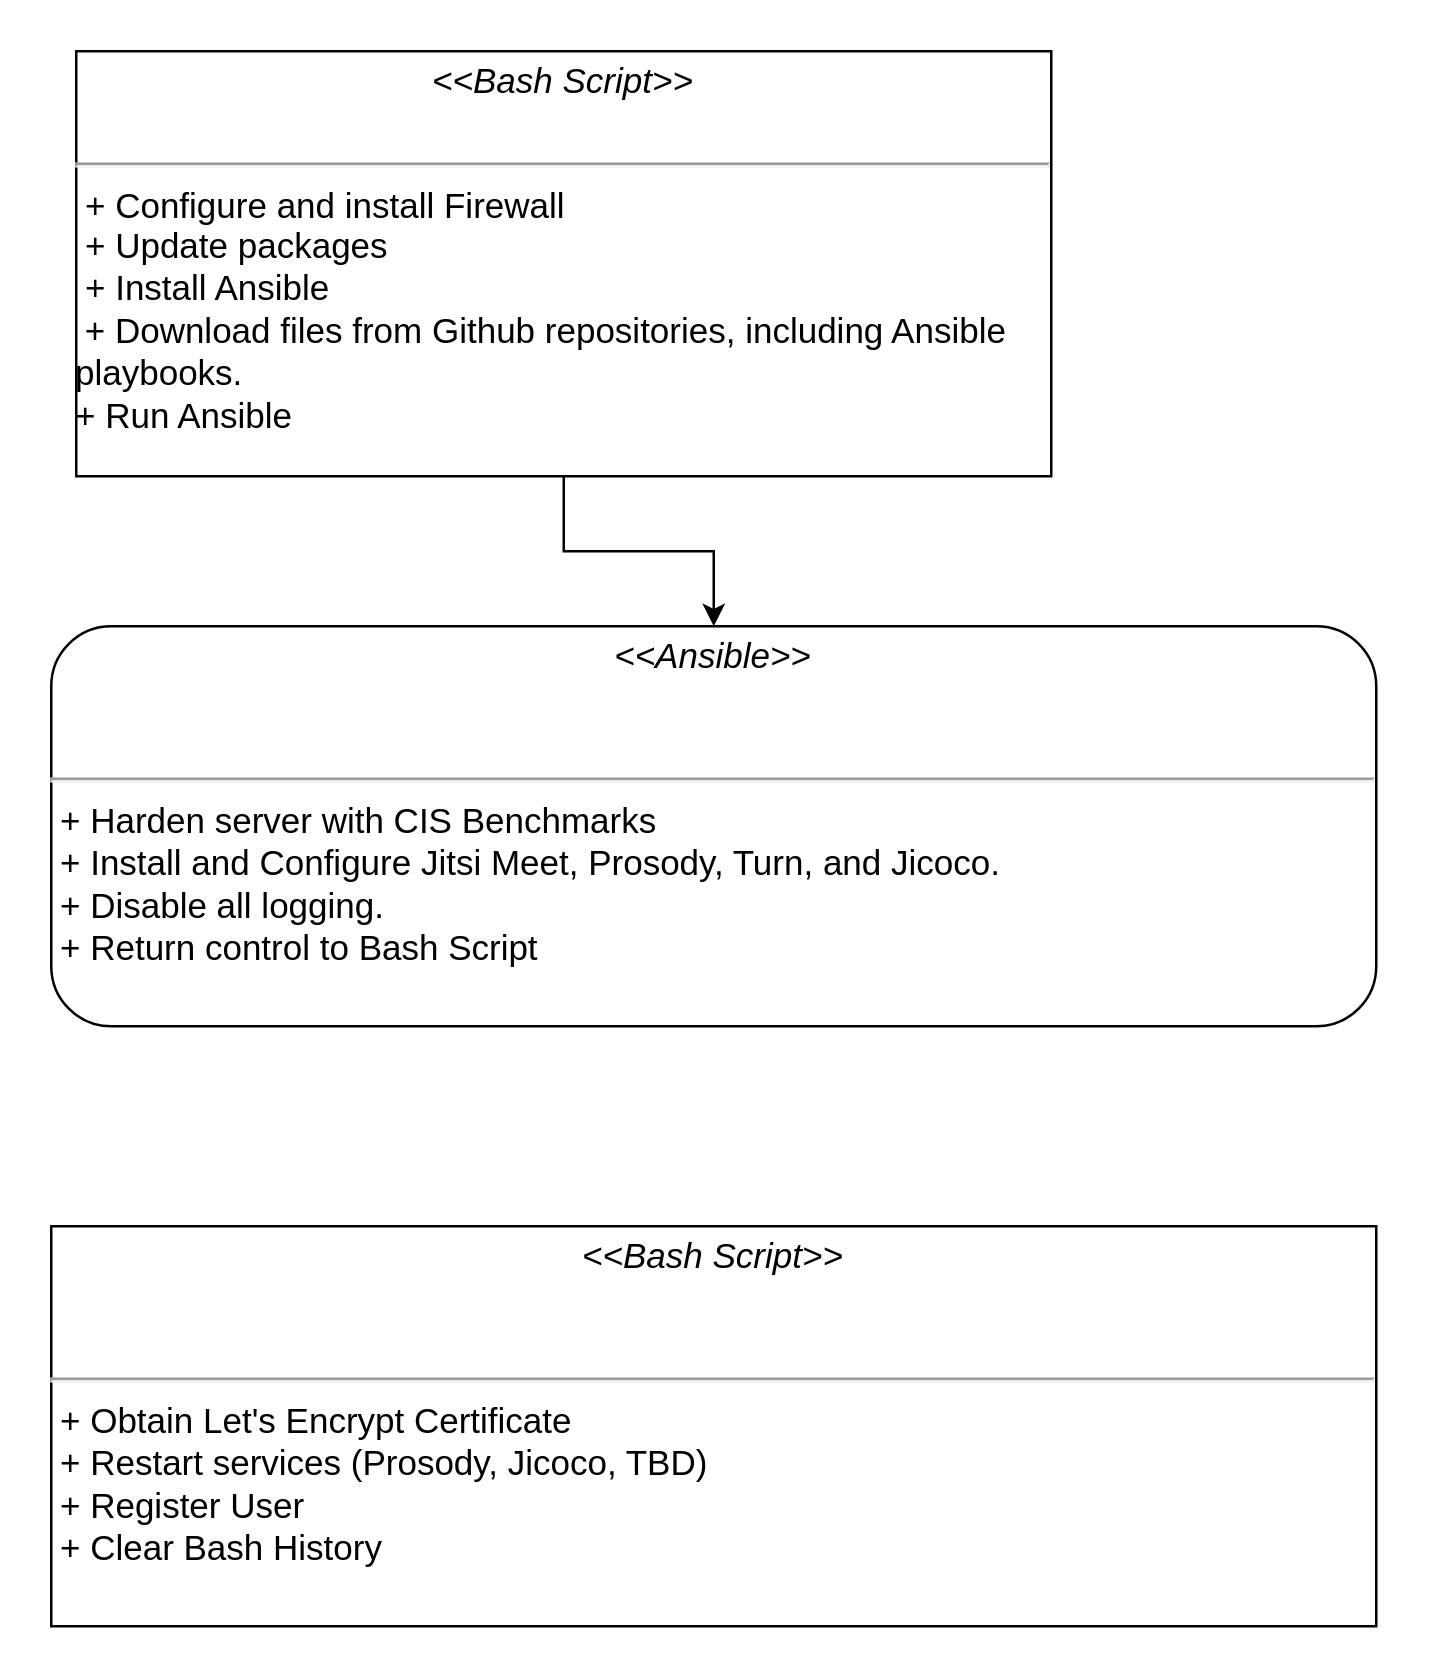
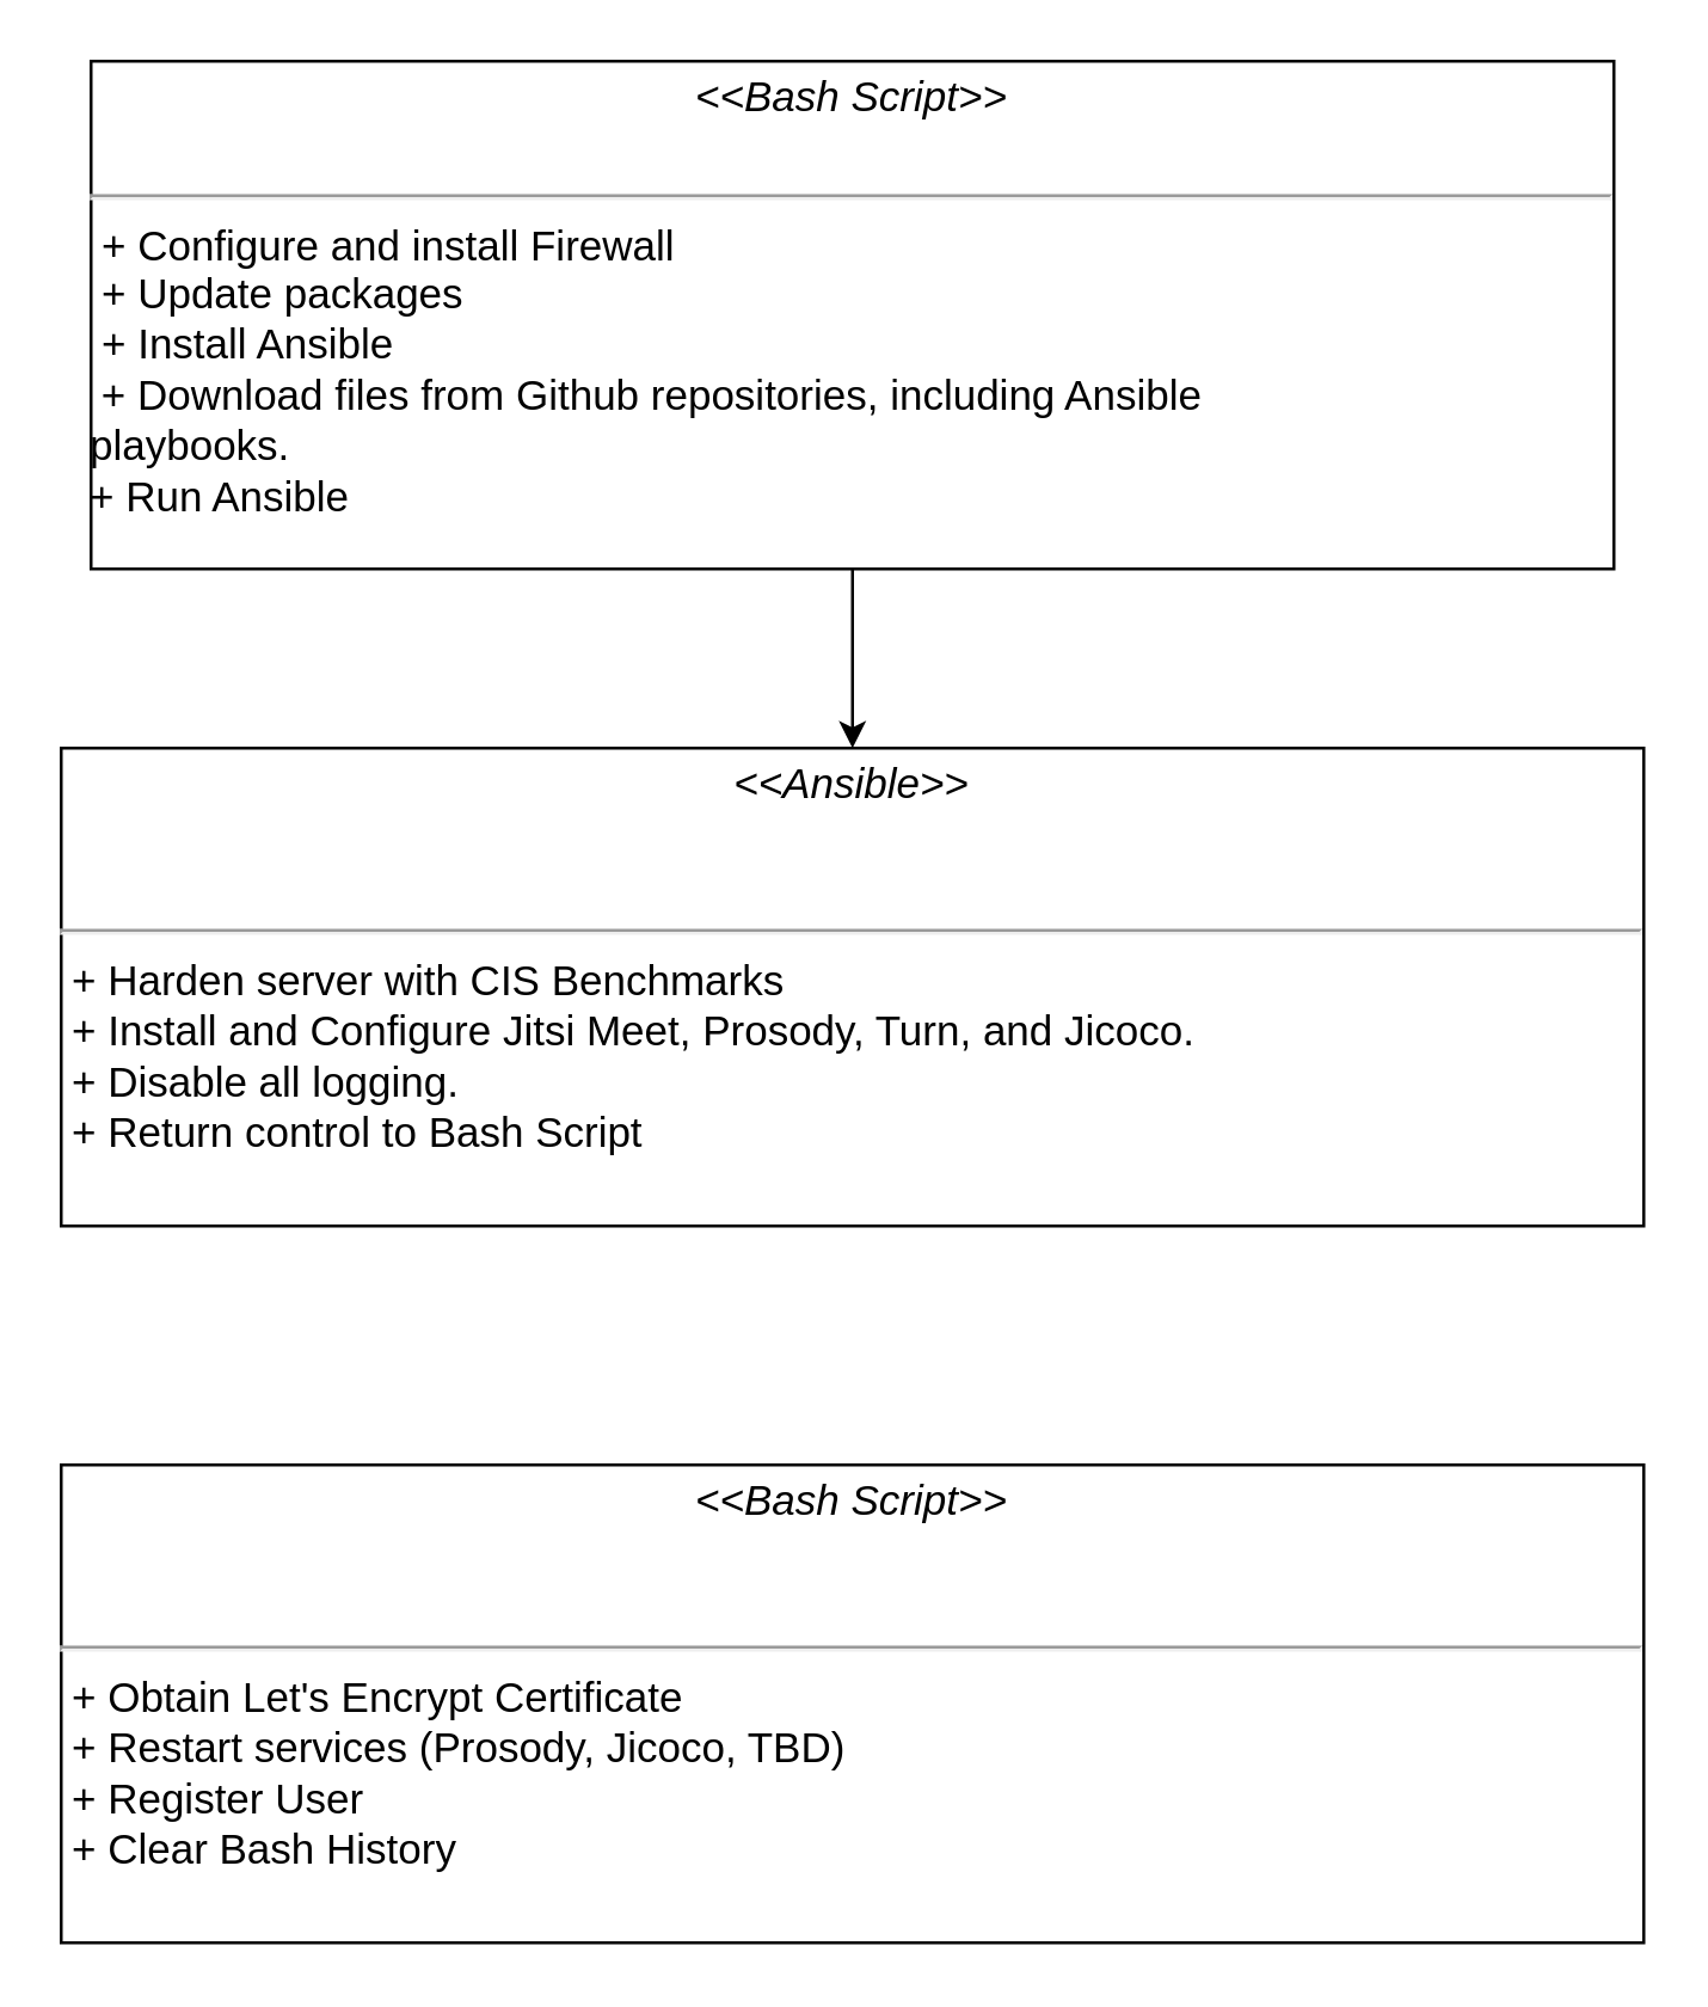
- <mxCell id="3" value="&lt;p style=&quot;margin: 4px 0px 0px ; text-align: center ; font-size: 14px&quot;&gt;&lt;i style=&quot;font-size: 14px&quot;&gt;&amp;lt;&amp;lt;Bash Script&amp;gt;&amp;gt;&lt;/i&gt;&lt;br style=&quot;font-size: 14px&quot;&gt;&lt;br style=&quot;font-size: 14px&quot;&gt;&lt;/p&gt;&lt;hr style=&quot;font-size: 14px&quot;&gt;&lt;p style=&quot;margin: 0px 0px 0px 4px ; font-size: 14px&quot;&gt;&lt;/p&gt;&lt;p style=&quot;margin: 0px 0px 0px 4px ; font-size: 14px&quot;&gt;+ Configure and install Firewall&lt;/p&gt;&lt;p style=&quot;margin: 0px 0px 0px 4px ; font-size: 14px&quot;&gt;+ Update packages&lt;br style=&quot;font-size: 14px&quot;&gt;+ Install Ansible&lt;/p&gt;&amp;nbsp;+ Download files from Github repositories, including Ansible&lt;br style=&quot;font-size: 14px&quot;&gt;playbooks.&lt;br style=&quot;font-size: 14px&quot;&gt;+ Run Ansible&lt;br style=&quot;font-size: 14px&quot;&gt;&lt;br style=&quot;font-size: 14px&quot;&gt;" style="verticalAlign=top;align=left;overflow=fill;fontSize=14;fontFamily=Helvetica;html=1;" vertex="1" parent="1"><mxGeometry x="30" y="20" width="390" height="170" as="geometry" /></mxCell>
+ <mxCell id="3" value="&lt;p style=&quot;margin: 4px 0px 0px ; text-align: center ; font-size: 14px&quot;&gt;&lt;i style=&quot;font-size: 14px&quot;&gt;&amp;lt;&amp;lt;Bash Script&amp;gt;&amp;gt;&lt;/i&gt;&lt;br style=&quot;font-size: 14px&quot;&gt;&lt;br style=&quot;font-size: 14px&quot;&gt;&lt;/p&gt;&lt;hr style=&quot;font-size: 14px&quot;&gt;&lt;p style=&quot;margin: 0px 0px 0px 4px ; font-size: 14px&quot;&gt;&lt;/p&gt;&lt;p style=&quot;margin: 0px 0px 0px 4px ; font-size: 14px&quot;&gt;+ Configure and install Firewall&lt;/p&gt;&lt;p style=&quot;margin: 0px 0px 0px 4px ; font-size: 14px&quot;&gt;+ Update packages&lt;br style=&quot;font-size: 14px&quot;&gt;+ Install Ansible&lt;/p&gt;&amp;nbsp;+ Download files from Github repositories, including Ansible&lt;br style=&quot;font-size: 14px&quot;&gt;playbooks.&lt;br style=&quot;font-size: 14px&quot;&gt;+ Run Ansible&lt;br style=&quot;font-size: 14px&quot;&gt;&lt;br style=&quot;font-size: 14px&quot;&gt;" style="verticalAlign=top;align=left;overflow=fill;fontSize=14;fontFamily=Helvetica;html=1;" vertex="1" parent="1"><mxGeometry x="30" y="20" width="510" height="170" as="geometry" /></mxCell>
- <mxCell id="4" value="&lt;p style=&quot;margin: 4px 0px 0px ; text-align: center ; font-size: 14px&quot;&gt;&lt;i style=&quot;font-size: 14px&quot;&gt;&amp;lt;&amp;lt;Ansible&amp;gt;&amp;gt;&lt;/i&gt;&lt;br style=&quot;font-size: 14px&quot;&gt;&lt;br style=&quot;font-size: 14px&quot;&gt;&lt;/p&gt;&lt;p style=&quot;margin: 0px 0px 0px 4px ; font-size: 14px&quot;&gt;&lt;br style=&quot;font-size: 14px&quot;&gt;&lt;/p&gt;&lt;hr style=&quot;font-size: 14px&quot;&gt;&lt;p style=&quot;margin: 0px 0px 0px 4px ; font-size: 14px&quot;&gt;+ Harden server with CIS Benchmarks&lt;br style=&quot;font-size: 14px&quot;&gt;+ Install and Configure Jitsi Meet, Prosody, Turn, and Jicoco.&lt;/p&gt;&lt;p style=&quot;margin: 0px 0px 0px 4px ; font-size: 14px&quot;&gt;+ Disable all logging.&lt;/p&gt;&lt;p style=&quot;margin: 0px 0px 0px 4px ; font-size: 14px&quot;&gt;+ Return control to Bash Script&lt;/p&gt;" style="verticalAlign=top;align=left;overflow=fill;fontSize=14;fontFamily=Helvetica;html=1;rounded=1;" vertex="1" parent="1"><mxGeometry x="20" y="250" width="530" height="160" as="geometry" /></mxCell>
+ <mxCell id="4" value="&lt;p style=&quot;margin: 4px 0px 0px ; text-align: center ; font-size: 14px&quot;&gt;&lt;i style=&quot;font-size: 14px&quot;&gt;&amp;lt;&amp;lt;Ansible&amp;gt;&amp;gt;&lt;/i&gt;&lt;br style=&quot;font-size: 14px&quot;&gt;&lt;br style=&quot;font-size: 14px&quot;&gt;&lt;/p&gt;&lt;p style=&quot;margin: 0px 0px 0px 4px ; font-size: 14px&quot;&gt;&lt;br style=&quot;font-size: 14px&quot;&gt;&lt;/p&gt;&lt;hr style=&quot;font-size: 14px&quot;&gt;&lt;p style=&quot;margin: 0px 0px 0px 4px ; font-size: 14px&quot;&gt;+ Harden server with CIS Benchmarks&lt;br style=&quot;font-size: 14px&quot;&gt;+ Install and Configure Jitsi Meet, Prosody, Turn, and Jicoco.&lt;/p&gt;&lt;p style=&quot;margin: 0px 0px 0px 4px ; font-size: 14px&quot;&gt;+ Disable all logging.&lt;/p&gt;&lt;p style=&quot;margin: 0px 0px 0px 4px ; font-size: 14px&quot;&gt;+ Return control to Bash Script&lt;/p&gt;" style="verticalAlign=top;align=left;overflow=fill;fontSize=14;fontFamily=Helvetica;html=1;" vertex="1" parent="1"><mxGeometry x="20" y="250" width="530" height="160" as="geometry" /></mxCell>
